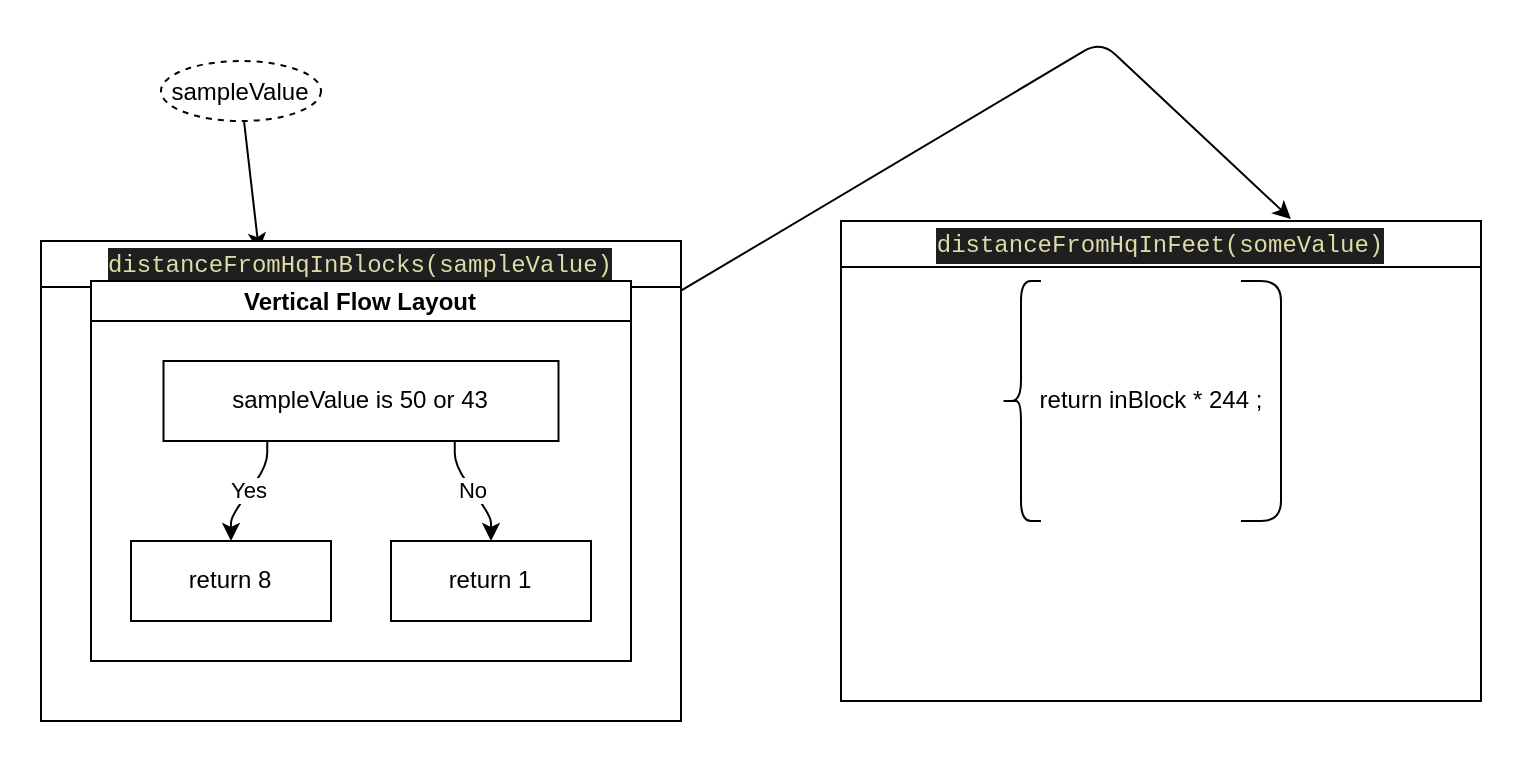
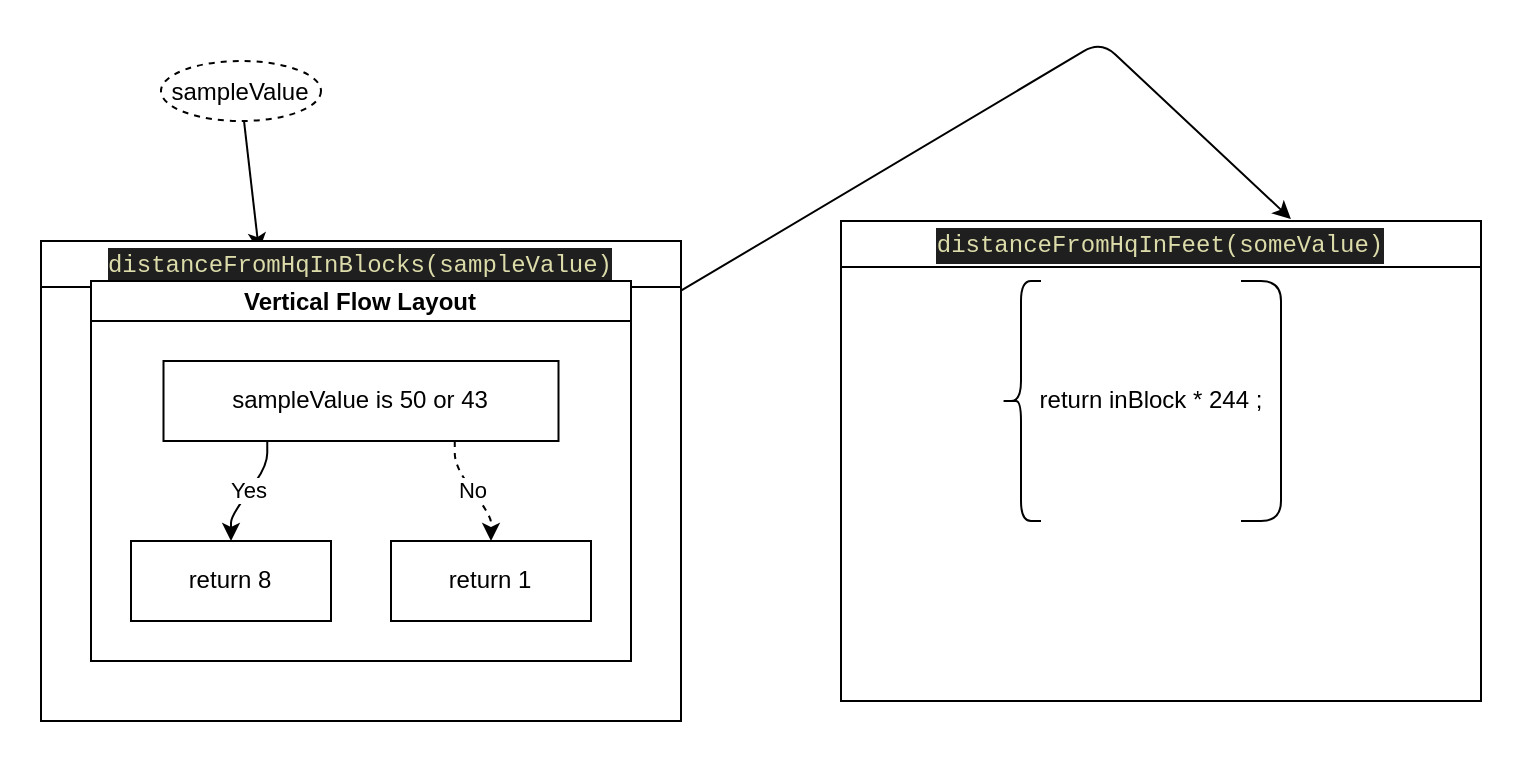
- <mxCell id="11" value="No" style="html=1;rounded=1;curved=0;sourcePerimeterSpacing=0;targetPerimeterSpacing=0;startSize=6;endSize=6;noEdgeStyle=1;orthogonal=1;" edge="1" parent="6" source="7" target="10"><mxGeometry relative="1" as="geometry"><Array as="points"><mxPoint x="181.875" y="92" /><mxPoint x="200" y="118" /></Array></mxGeometry></mxCell>
+ <mxCell id="11" value="No" style="html=1;rounded=1;curved=0;sourcePerimeterSpacing=0;targetPerimeterSpacing=0;startSize=6;endSize=6;noEdgeStyle=1;orthogonal=1;dashed=1;" edge="1" parent="6" source="7" target="10"><mxGeometry relative="1" as="geometry"><Array as="points"><mxPoint x="181.875" y="92" /><mxPoint x="200" y="118" /></Array></mxGeometry></mxCell>
